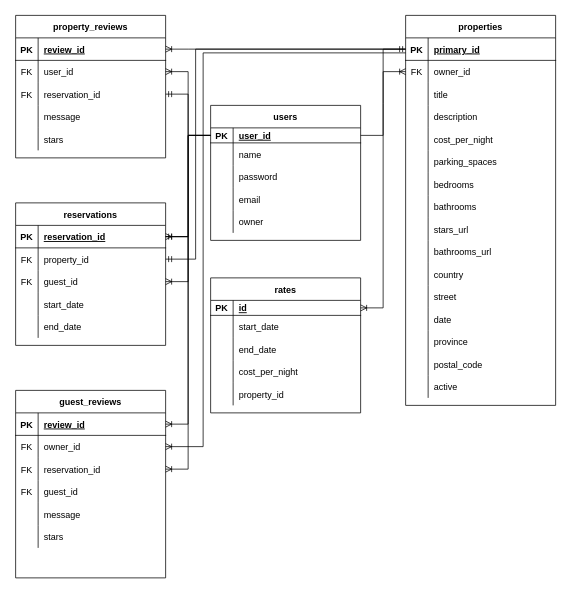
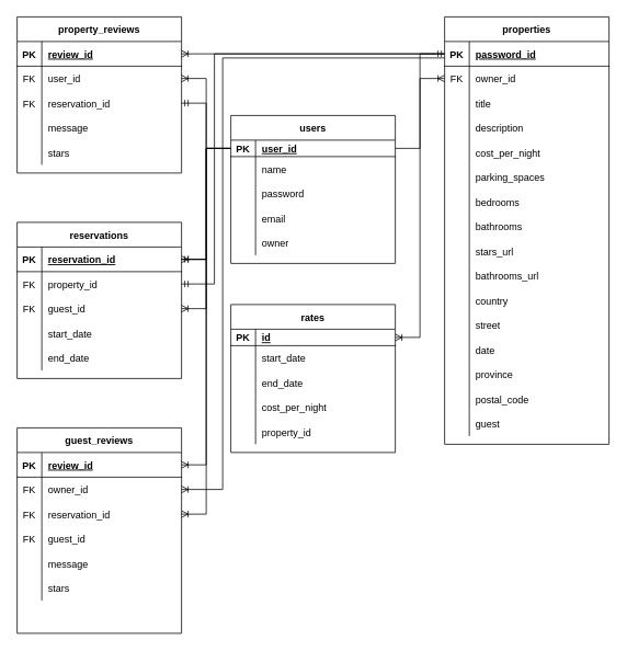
- <mxCell id="21" value="primary_id" style="shape=partialRectangle;connectable=0;fillColor=none;top=0;left=0;bottom=0;right=0;align=left;spacingLeft=6;fontStyle=5;overflow=hidden;" parent="19" vertex="1"><mxGeometry x="30" width="170" height="30" as="geometry"><mxRectangle width="170" height="30" as="alternateBounds" /></mxGeometry></mxCell>
+ <mxCell id="21" value="password_id" style="shape=partialRectangle;connectable=0;fillColor=none;top=0;left=0;bottom=0;right=0;align=left;spacingLeft=6;fontStyle=5;overflow=hidden;" parent="19" vertex="1"><mxGeometry x="30" width="170" height="30" as="geometry"><mxRectangle width="170" height="30" as="alternateBounds" /></mxGeometry></mxCell>
- <mxCell id="66" value="active" style="shape=partialRectangle;connectable=0;fillColor=none;top=0;left=0;bottom=0;right=0;align=left;spacingLeft=6;overflow=hidden;" parent="64" vertex="1"><mxGeometry x="30" width="170" height="30" as="geometry"><mxRectangle width="170" height="30" as="alternateBounds" /></mxGeometry></mxCell>
+ <mxCell id="66" value="guest" style="shape=partialRectangle;connectable=0;fillColor=none;top=0;left=0;bottom=0;right=0;align=left;spacingLeft=6;overflow=hidden;" parent="64" vertex="1"><mxGeometry x="30" width="170" height="30" as="geometry"><mxRectangle width="170" height="30" as="alternateBounds" /></mxGeometry></mxCell>
